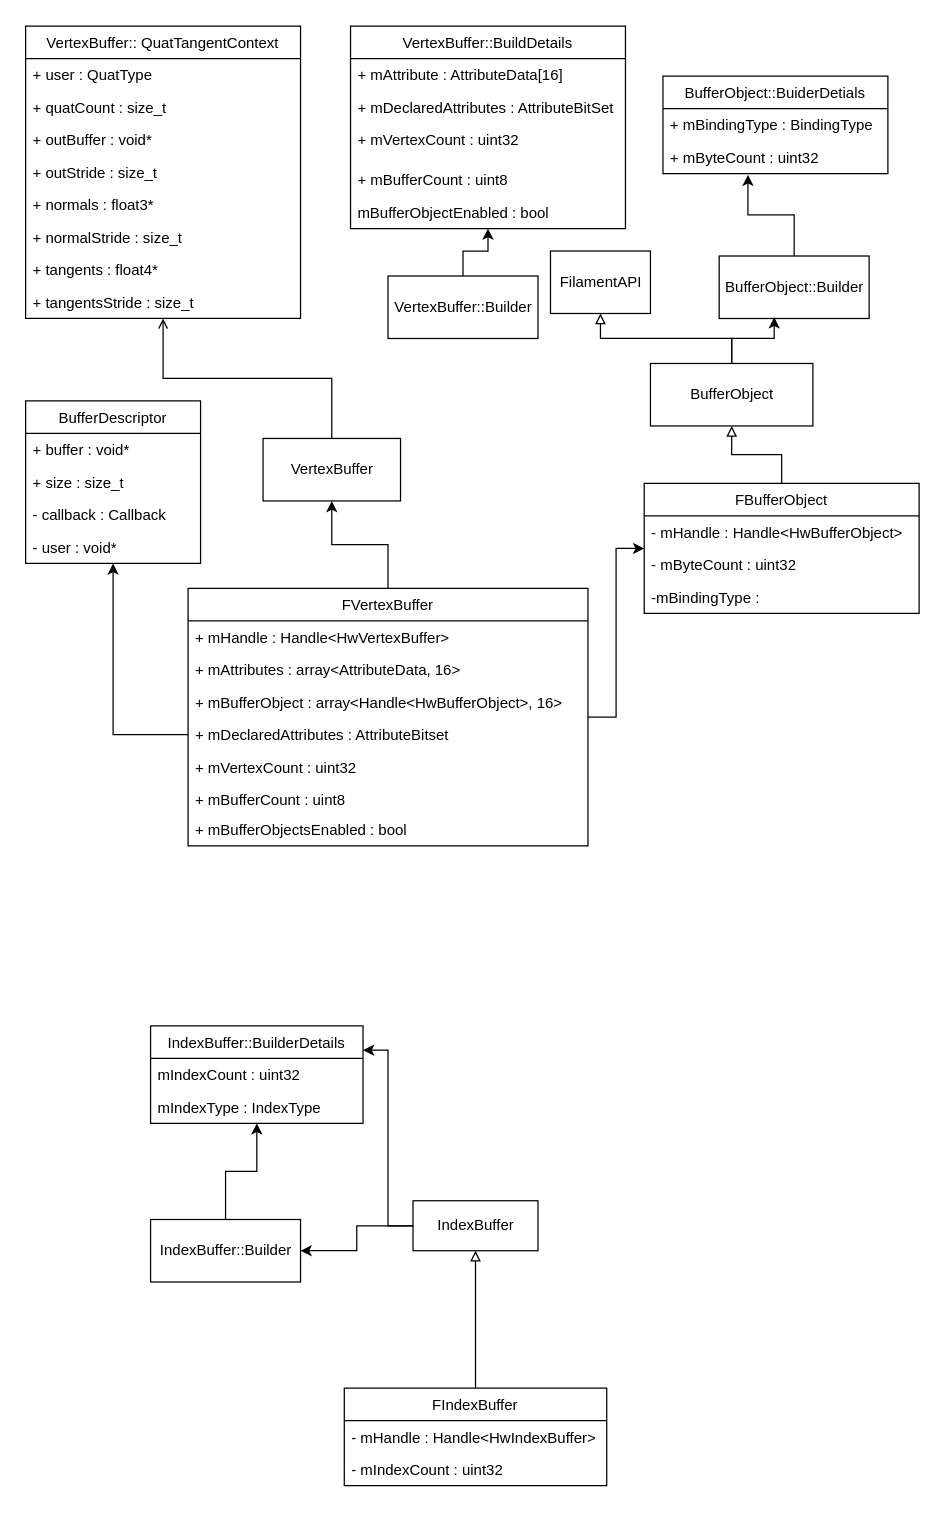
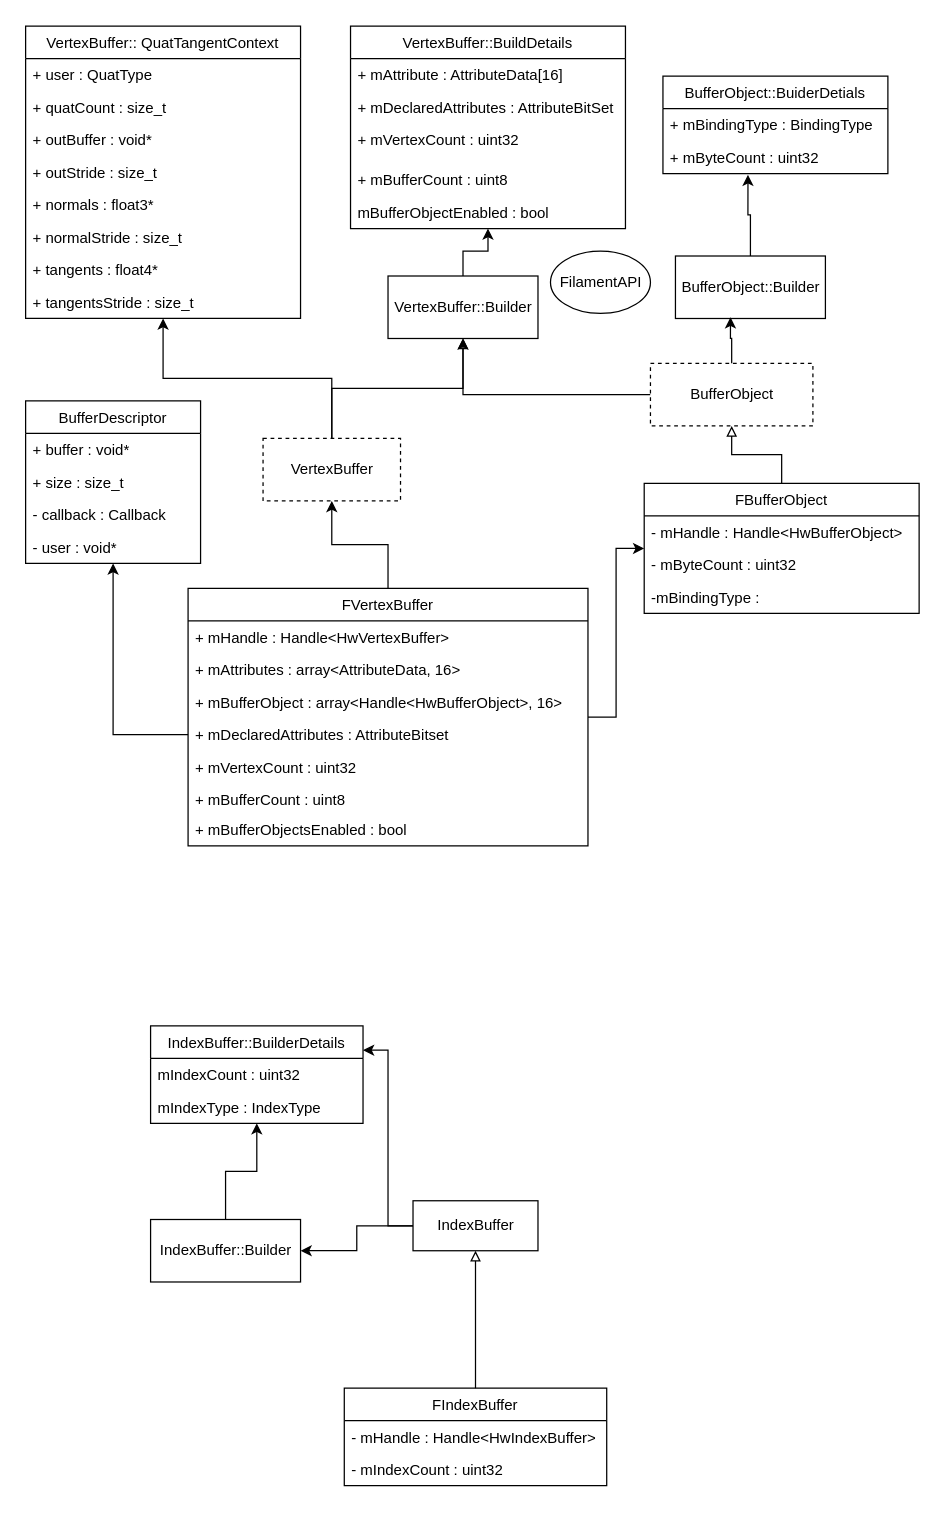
- <mxCell id="46" value="FilamentAPI" style="html=1;" vertex="1" parent="1"><mxGeometry x="440" y="200" width="80" height="50" as="geometry" /></mxCell>
+ <mxCell id="46" value="FilamentAPI" style="ellipse;html=1;" vertex="1" parent="1"><mxGeometry x="440" y="200" width="80" height="50" as="geometry" /></mxCell>
- <mxCell id="42" value="BufferObject::Builder" style="html=1;" vertex="1" parent="1"><mxGeometry x="575" y="204" width="120" height="50" as="geometry" /></mxCell>
+ <mxCell id="42" value="BufferObject::Builder" style="html=1;" vertex="1" parent="1"><mxGeometry x="540" y="204" width="120" height="50" as="geometry" /></mxCell>
- <mxCell id="19" style="edgeStyle=orthogonalEdgeStyle;rounded=0;orthogonalLoop=1;jettySize=auto;html=1;endArrow=open;" edge="1" parent="1" source="21" target="10"><mxGeometry relative="1" as="geometry" /></mxCell>
+ <mxCell id="19" style="edgeStyle=orthogonalEdgeStyle;rounded=0;orthogonalLoop=1;jettySize=auto;html=1;" edge="1" parent="1" source="21" target="10"><mxGeometry relative="1" as="geometry" /></mxCell>
- <mxCell id="44" style="edgeStyle=orthogonalEdgeStyle;rounded=0;orthogonalLoop=1;jettySize=auto;html=1;endArrow=block;endFill=0;" edge="1" parent="1" source="45" target="46"><mxGeometry relative="1" as="geometry" /></mxCell>
+ <mxCell id="44" style="edgeStyle=orthogonalEdgeStyle;rounded=0;orthogonalLoop=1;jettySize=auto;html=1;endArrow=block;endFill=0;" edge="1" parent="1" source="45" target="9"><mxGeometry relative="1" as="geometry" /></mxCell>
+ <mxCell id="20" style="edgeStyle=orthogonalEdgeStyle;rounded=0;orthogonalLoop=1;jettySize=auto;html=1;entryX=0.5;entryY=1;entryDx=0;entryDy=0;" edge="1" parent="1" source="21" target="9"><mxGeometry relative="1" as="geometry" /></mxCell>
- <mxCell id="45" value="BufferObject" style="html=1;" vertex="1" parent="1"><mxGeometry x="520" y="290" width="130" height="50" as="geometry" /></mxCell>
+ <mxCell id="45" value="BufferObject" style="html=1;dashed=1;" vertex="1" parent="1"><mxGeometry x="520" y="290" width="130" height="50" as="geometry" /></mxCell>
- <mxCell id="21" value="VertexBuffer" style="html=1;" vertex="1" parent="1"><mxGeometry x="210" y="350" width="110" height="50" as="geometry" /></mxCell>
+ <mxCell id="21" value="VertexBuffer" style="html=1;dashed=1;" vertex="1" parent="1"><mxGeometry x="210" y="350" width="110" height="50" as="geometry" /></mxCell>
